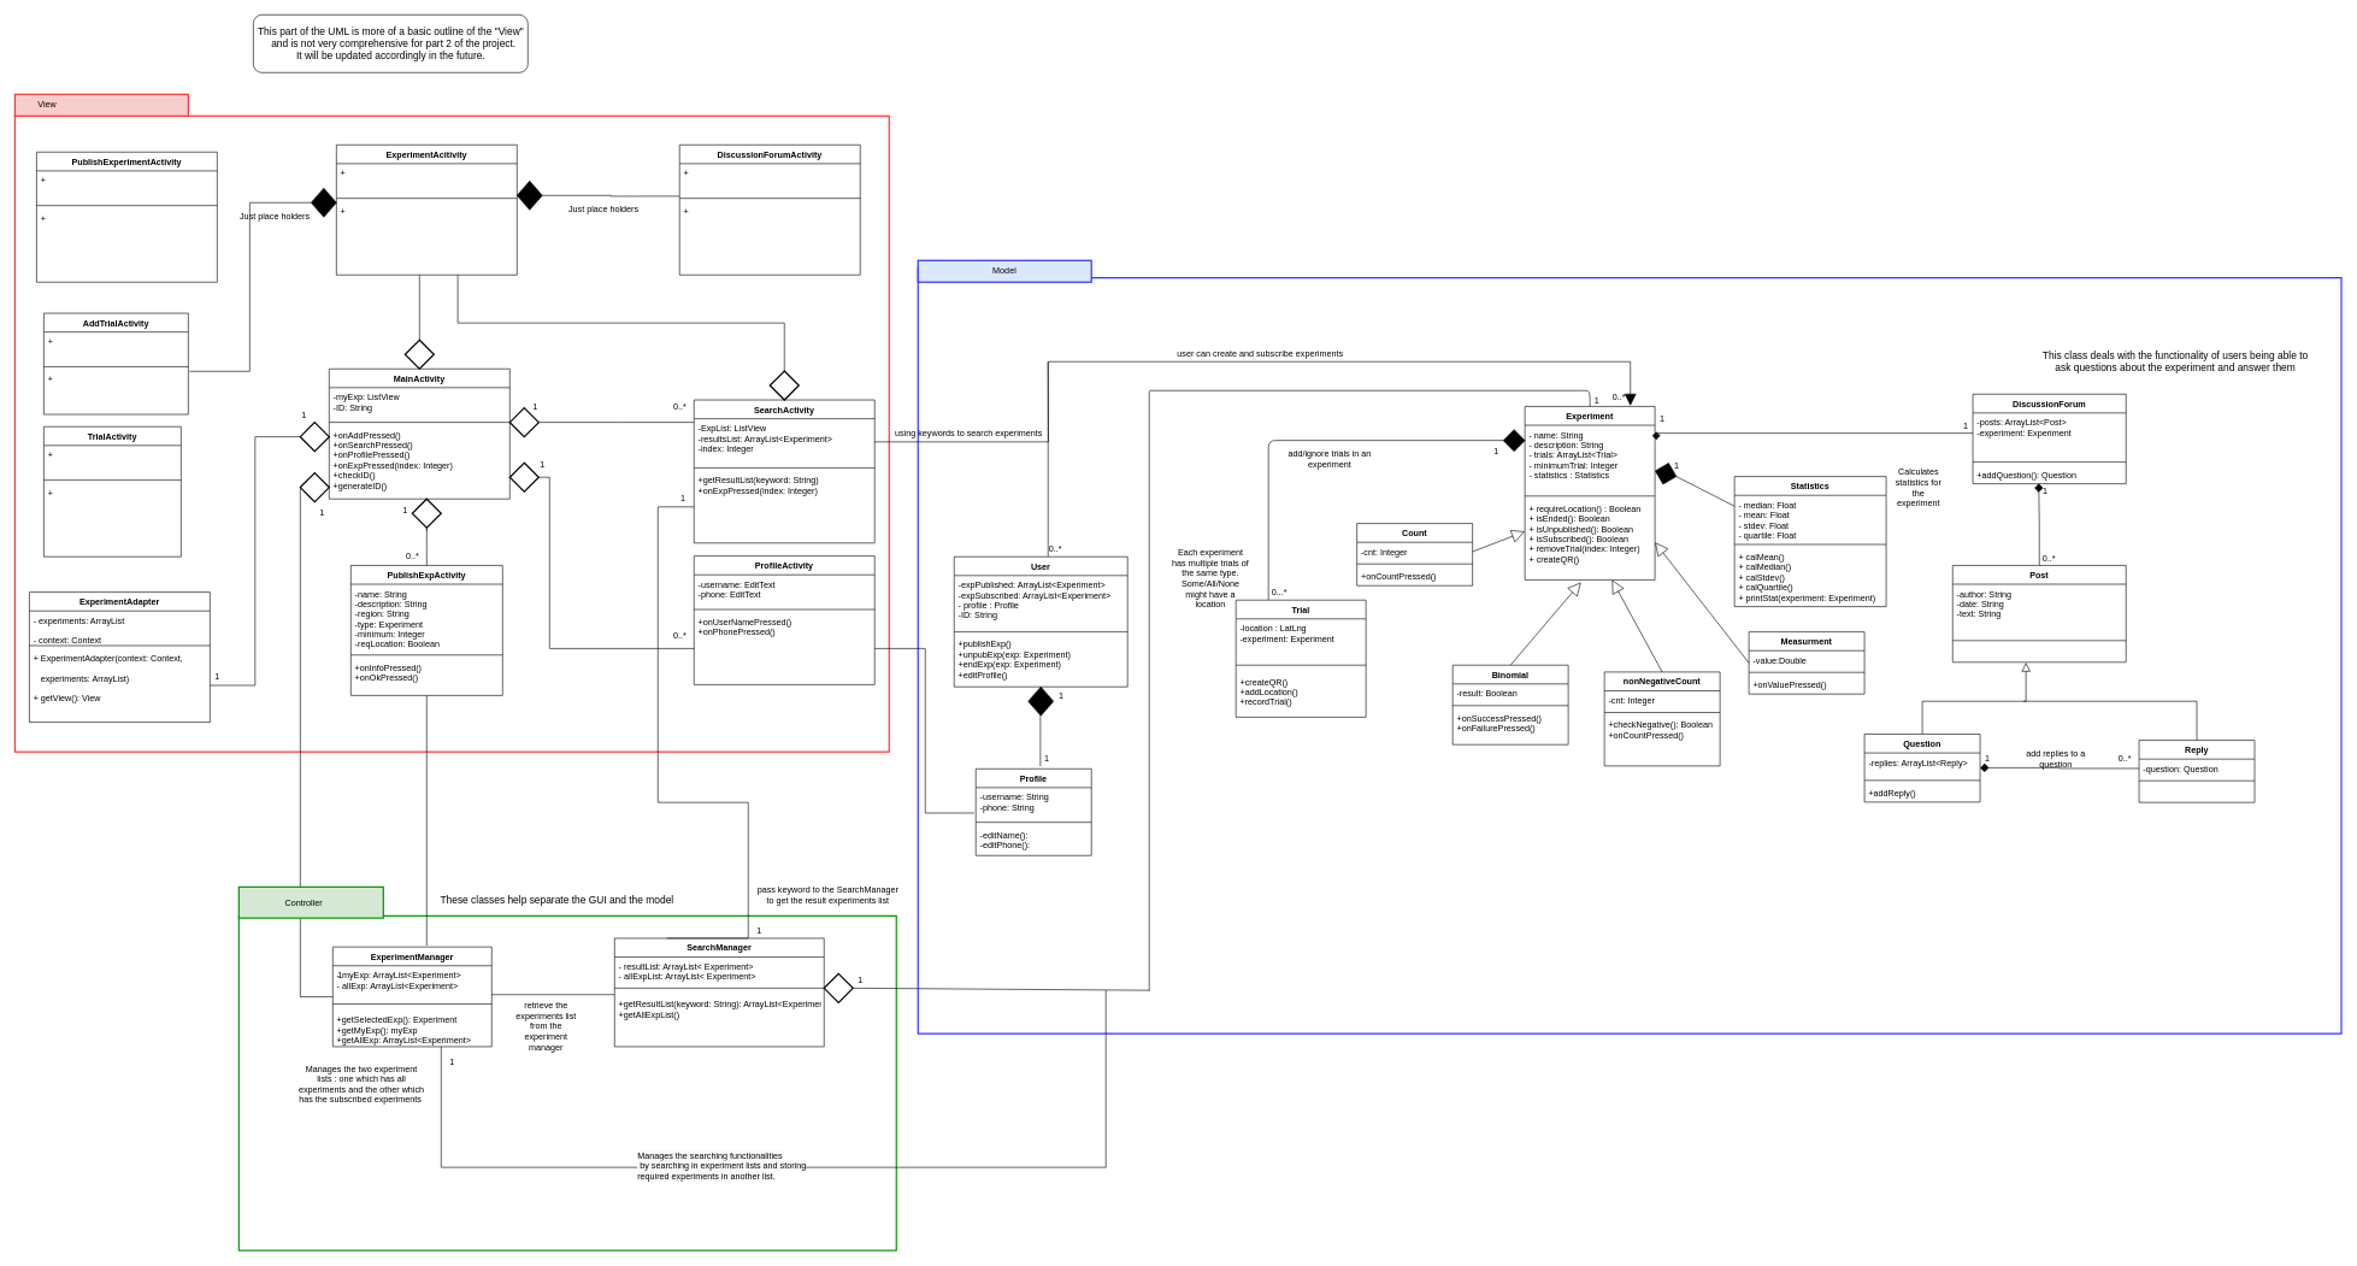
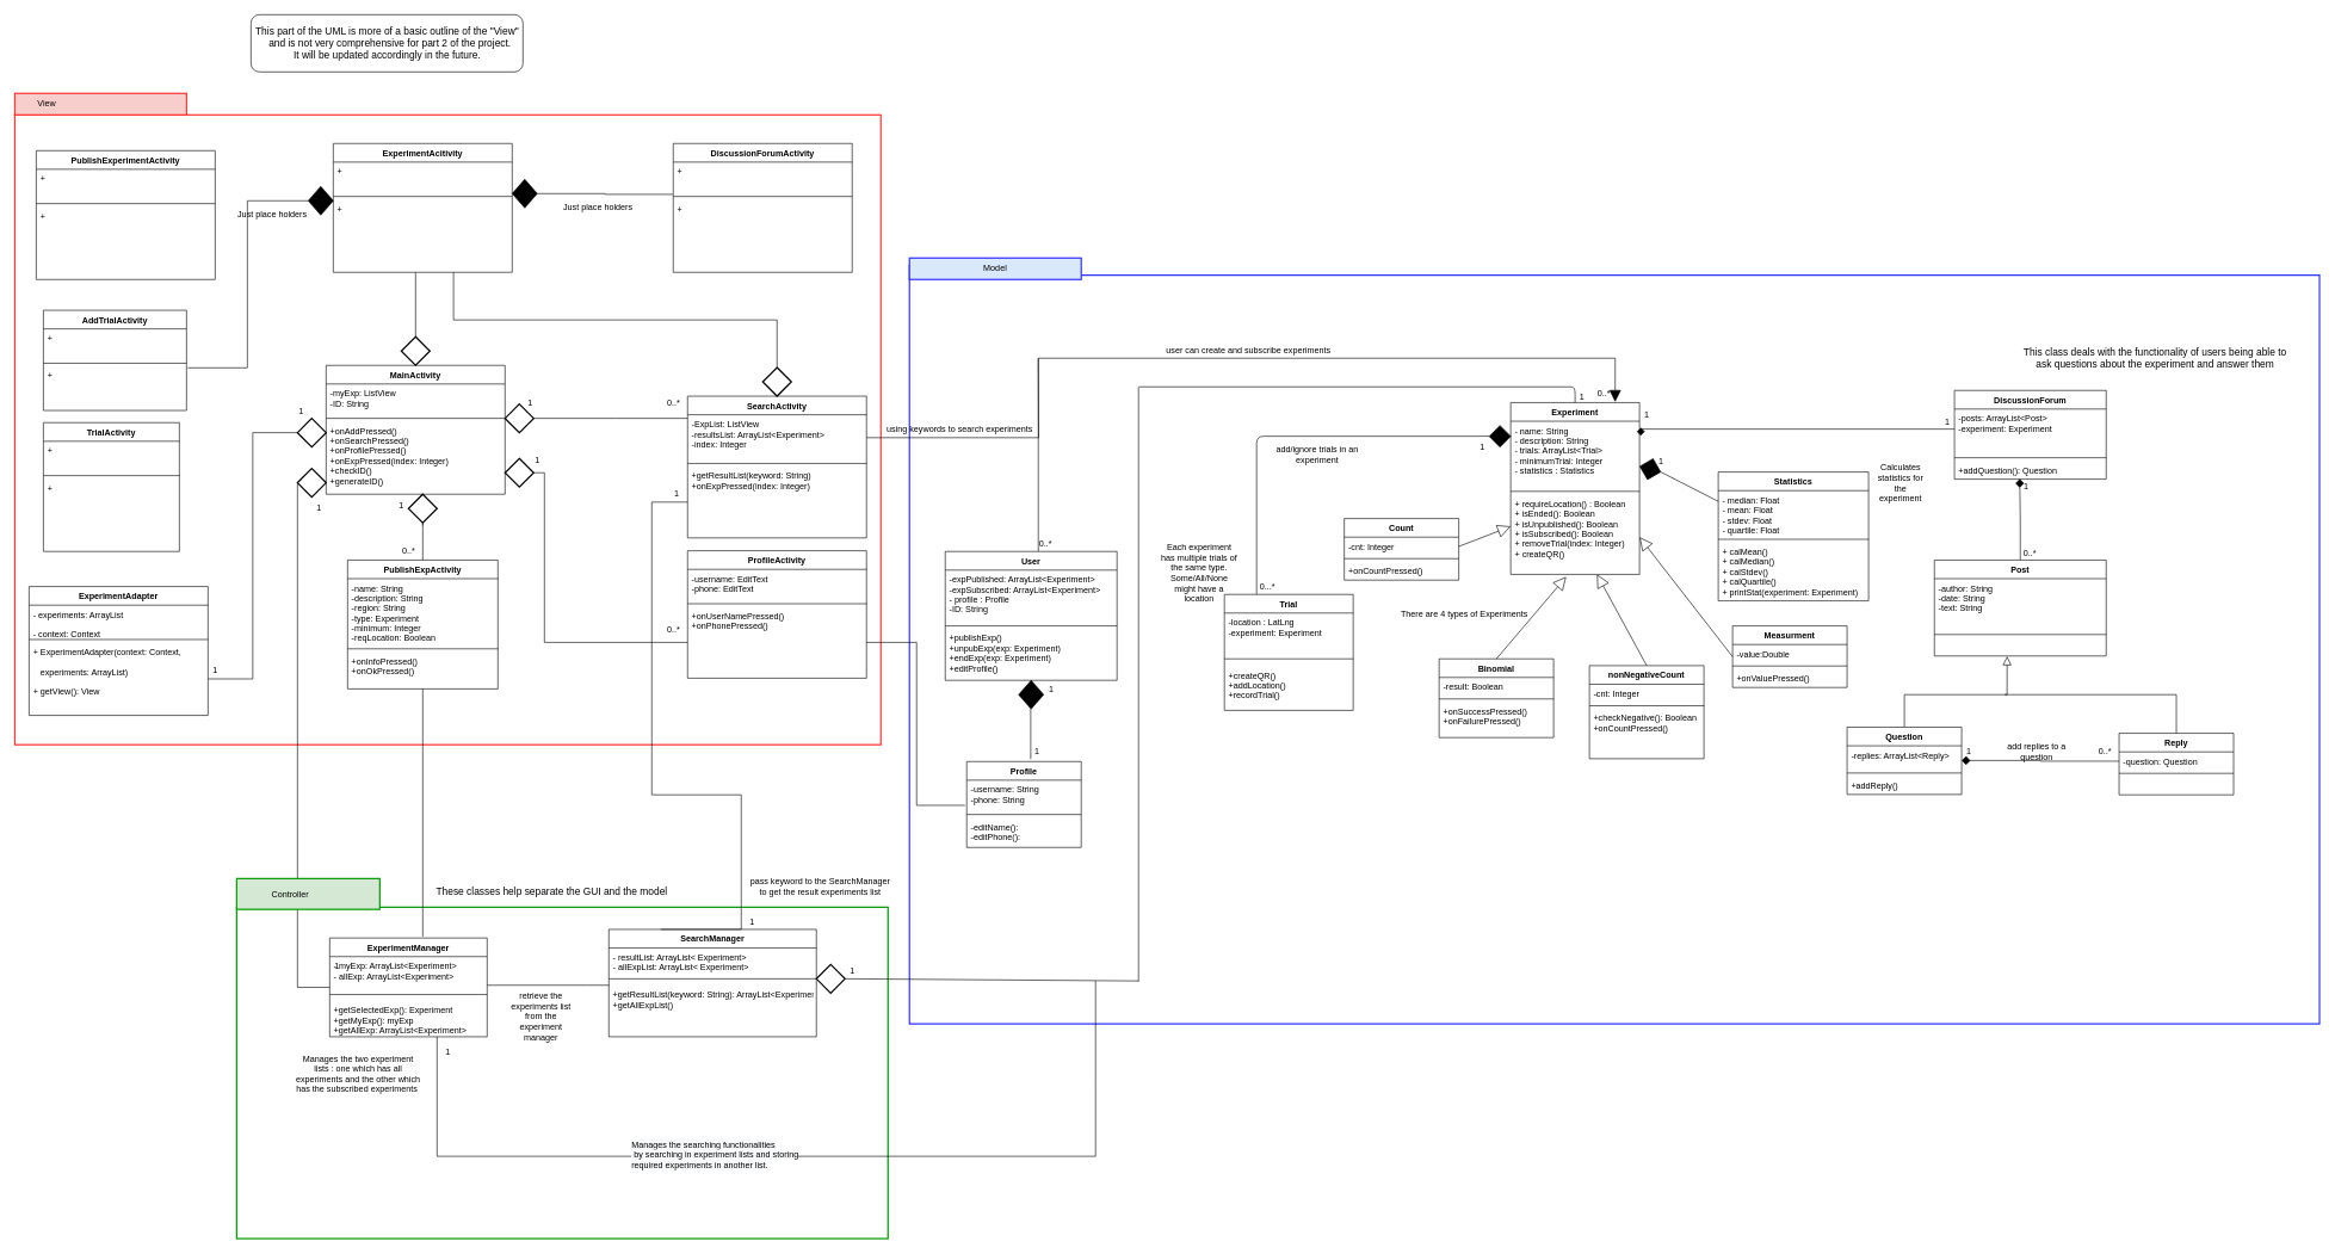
+ <mxCell id="193" value="There are 4 types of Experiments" style="text;html=1;align=center;verticalAlign=middle;resizable=0;points=[];autosize=1;" vertex="1" parent="1"><mxGeometry x="1950" y="848" width="190" height="20" as="geometry" /></mxCell>
- <mxCell id="34" value="Controller" style="text;html=1;strokeColor=none;fillColor=none;align=center;verticalAlign=middle;whiteSpace=wrap;rounded=0;" vertex="1" parent="1"><mxGeometry x="370" y="1238.5" width="100" height="20" as="geometry" /></mxCell>
+ <mxCell id="34" value="Controller" style="text;html=1;strokeColor=none;fillColor=none;align=center;verticalAlign=middle;whiteSpace=wrap;rounded=0;" vertex="1" parent="1"><mxGeometry x="355" y="1238.5" width="100" height="20" as="geometry" /></mxCell>
